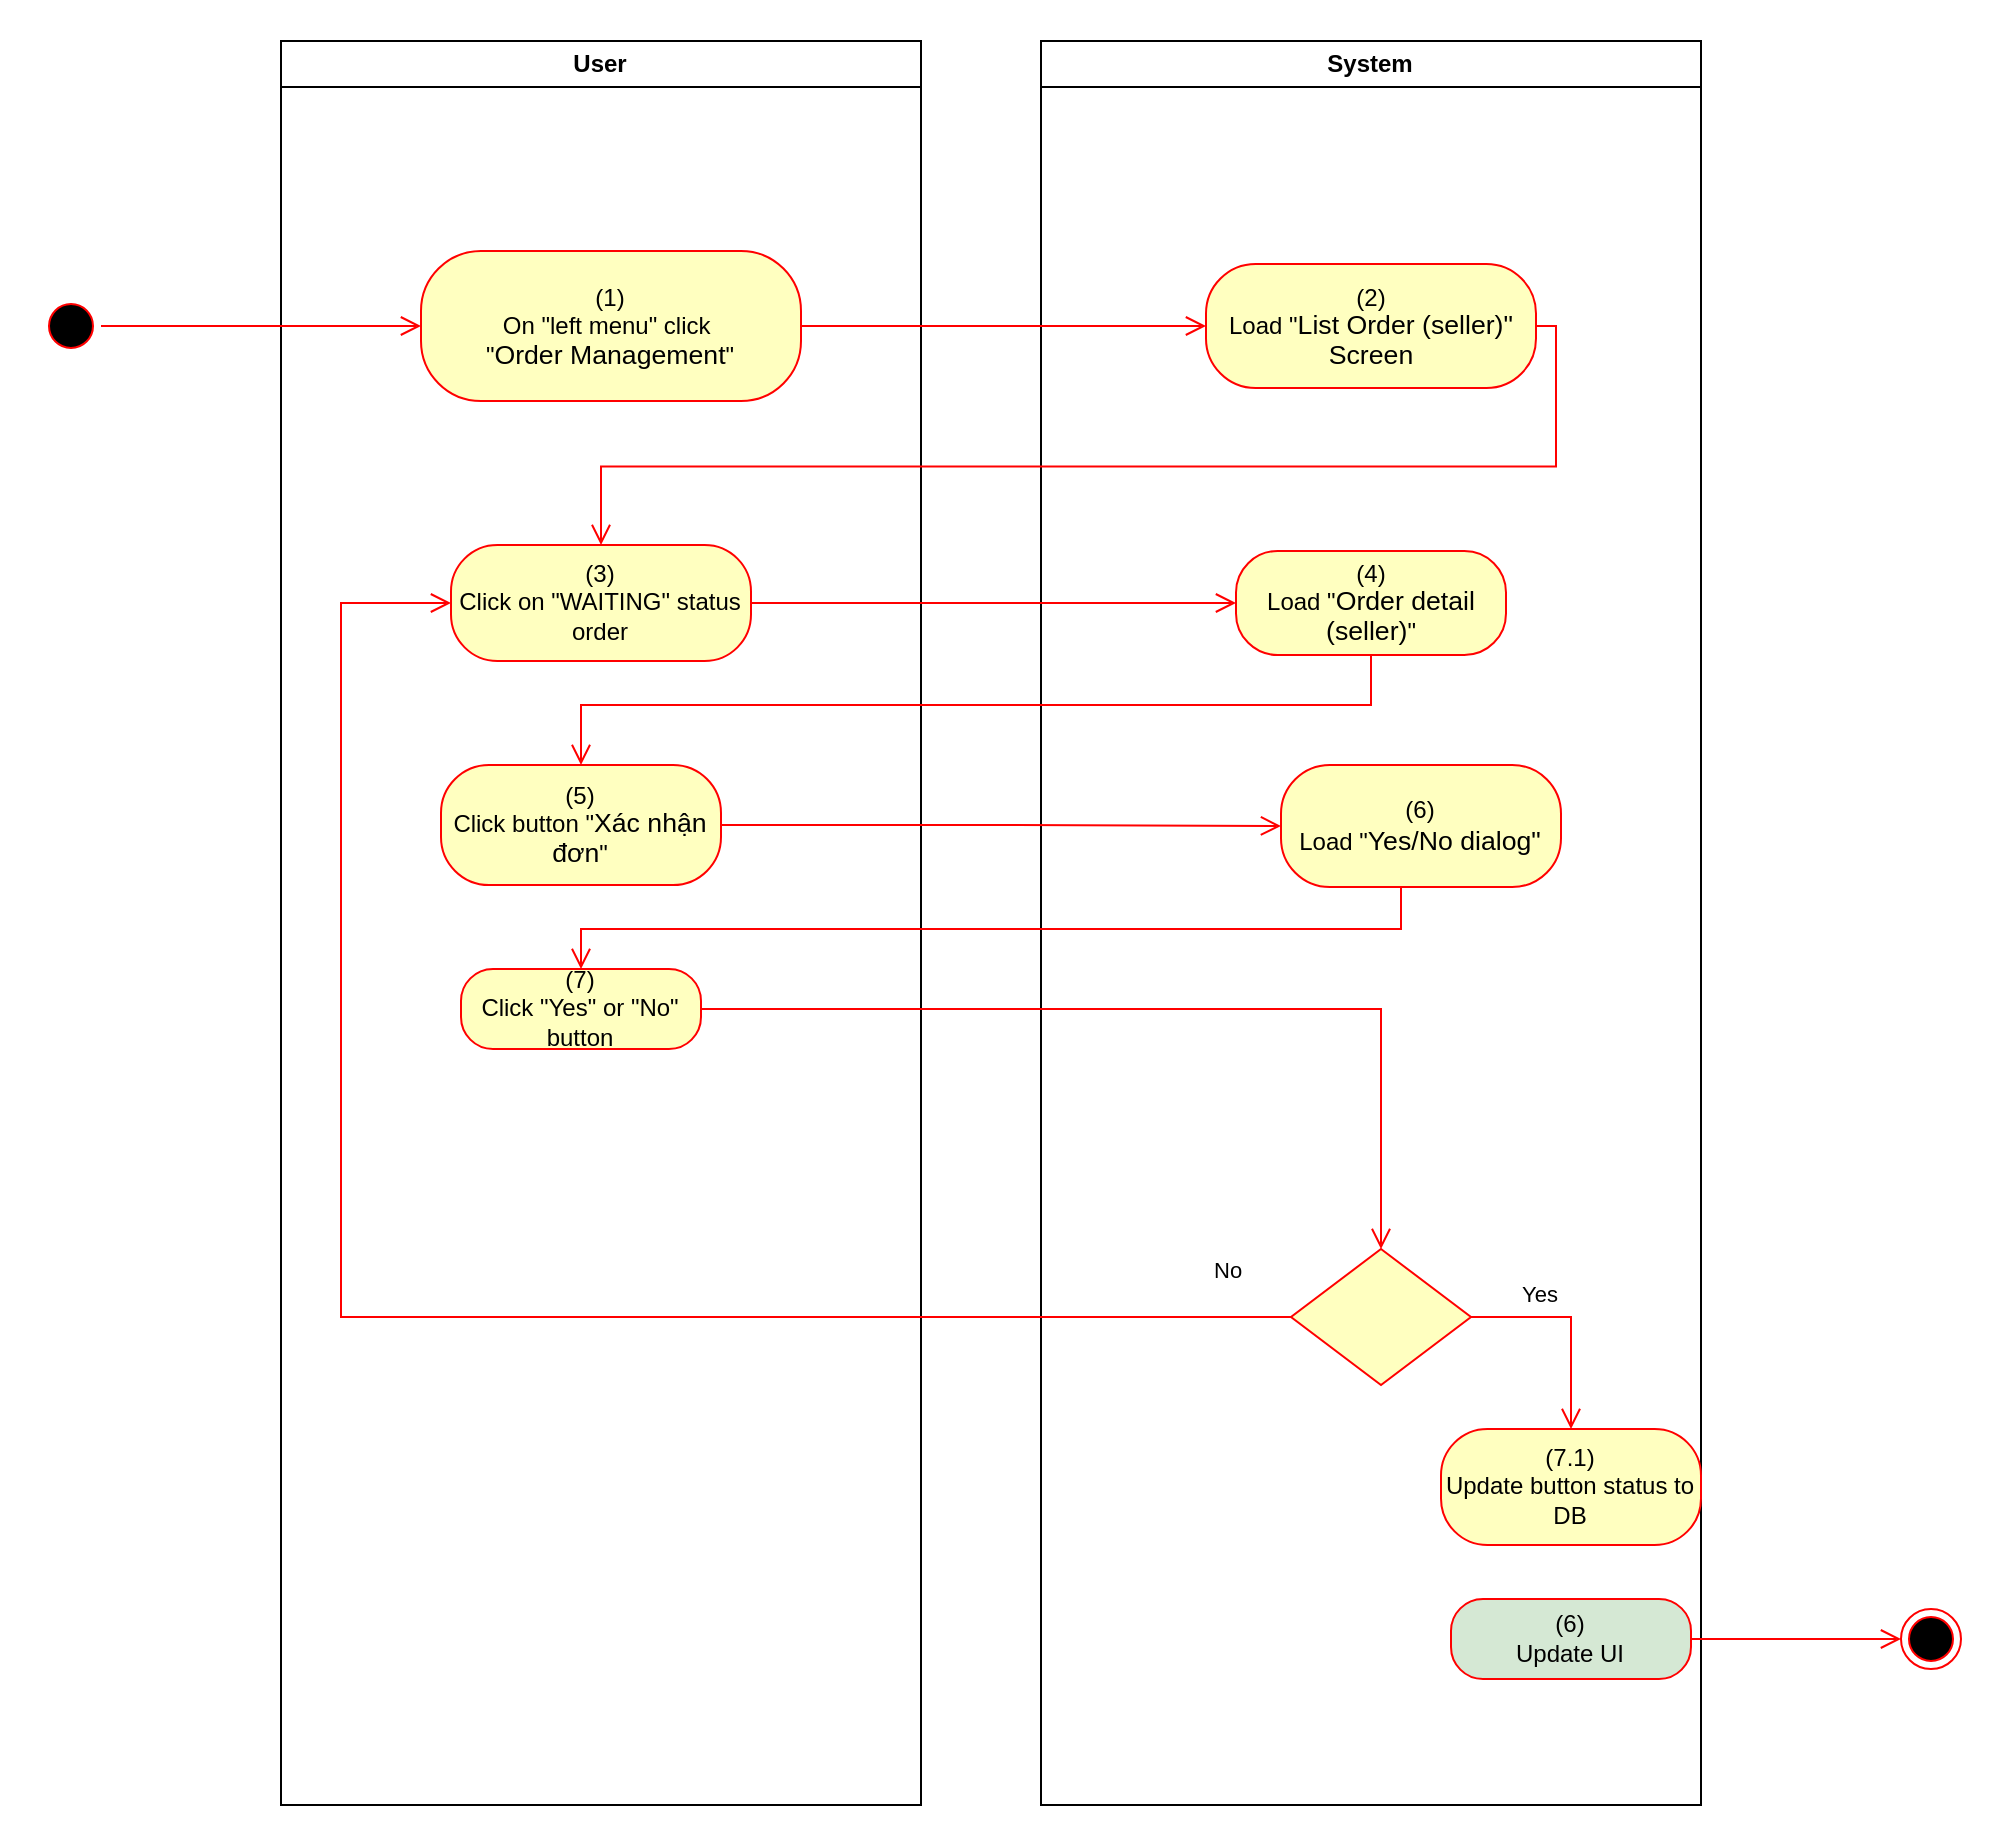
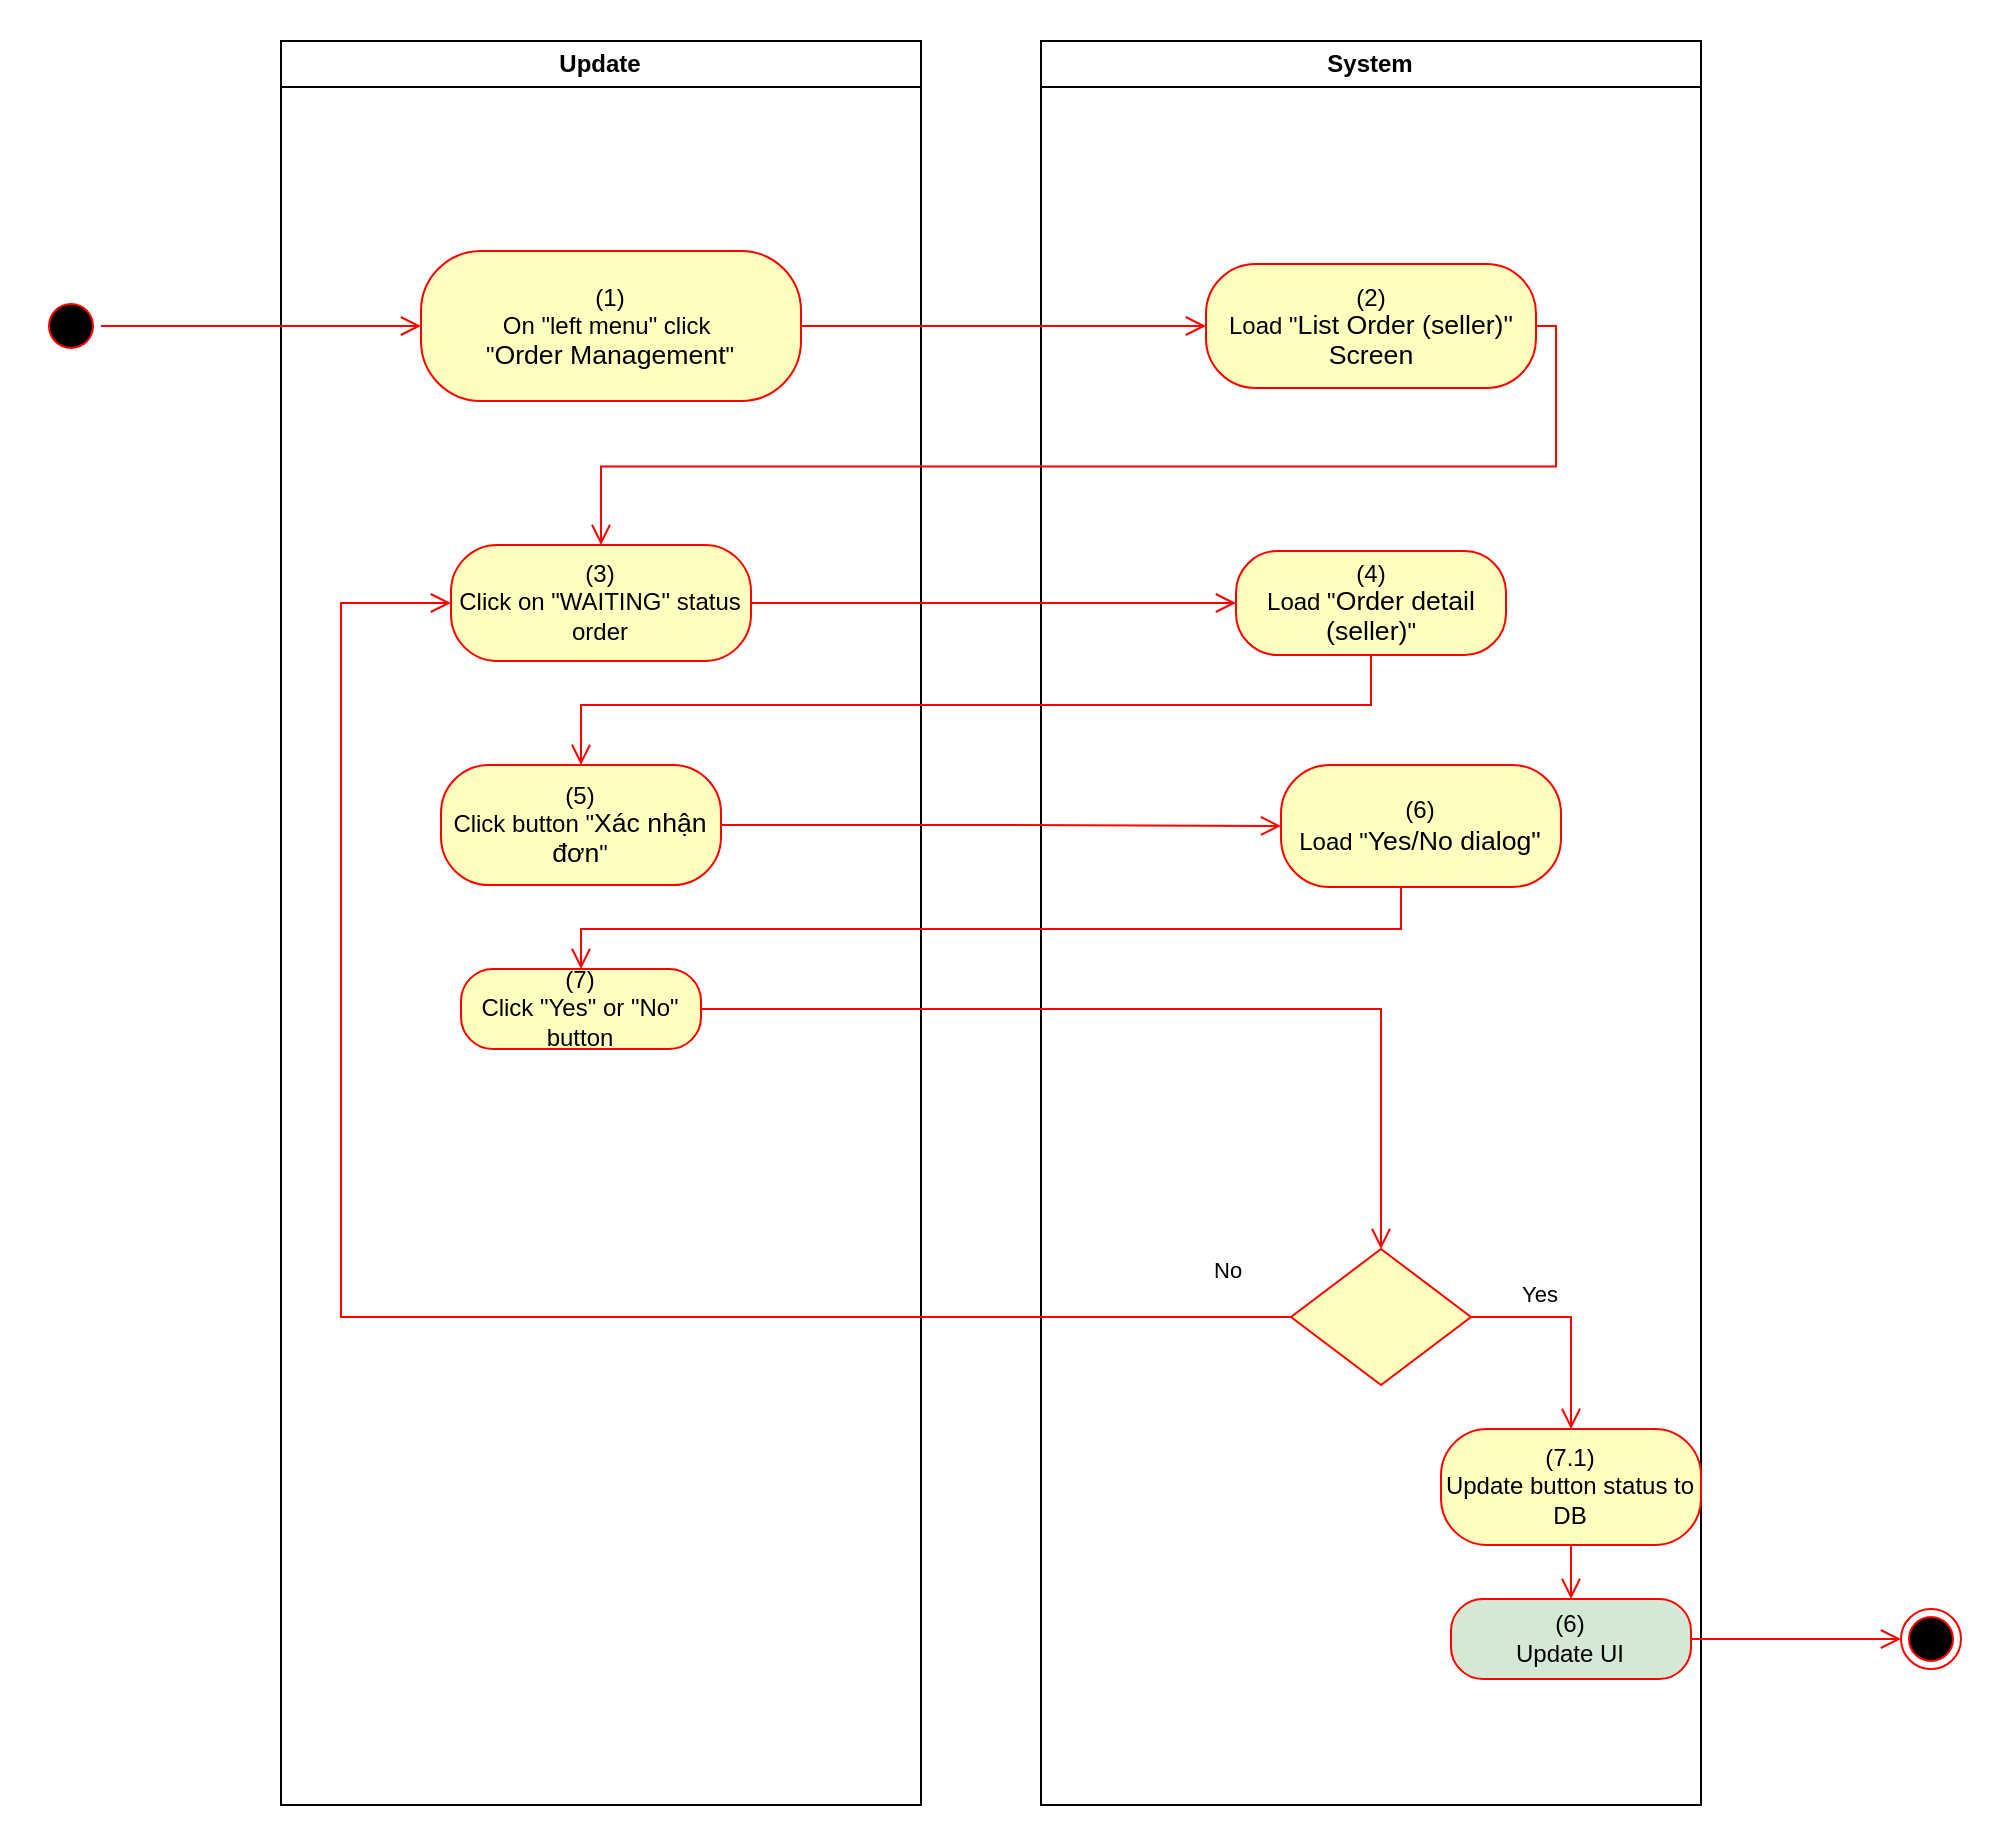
- <mxCell id="2" value="User" style="swimlane;whiteSpace=wrap" vertex="1" parent="1"><mxGeometry x="140" y="20" width="320" height="882" as="geometry"><mxRectangle x="120" y="128" width="60" height="23" as="alternateBounds" /></mxGeometry></mxCell>
+ <mxCell id="2" value="Update" style="swimlane;whiteSpace=wrap" vertex="1" parent="1"><mxGeometry x="140" y="20" width="320" height="882" as="geometry"><mxRectangle x="120" y="128" width="60" height="23" as="alternateBounds" /></mxGeometry></mxCell>
+ <mxCell id="20" value="" style="edgeStyle=orthogonalEdgeStyle;html=1;verticalAlign=bottom;endArrow=open;endSize=8;strokeColor=#ff0000;rounded=0;exitX=0.5;exitY=1;exitDx=0;exitDy=0;entryX=0.5;entryY=0;entryDx=0;entryDy=0;" edge="1" parent="1" source="18" target="19"><mxGeometry relative="1" as="geometry"><mxPoint x="170" y="676" as="targetPoint" /></mxGeometry></mxCell>
